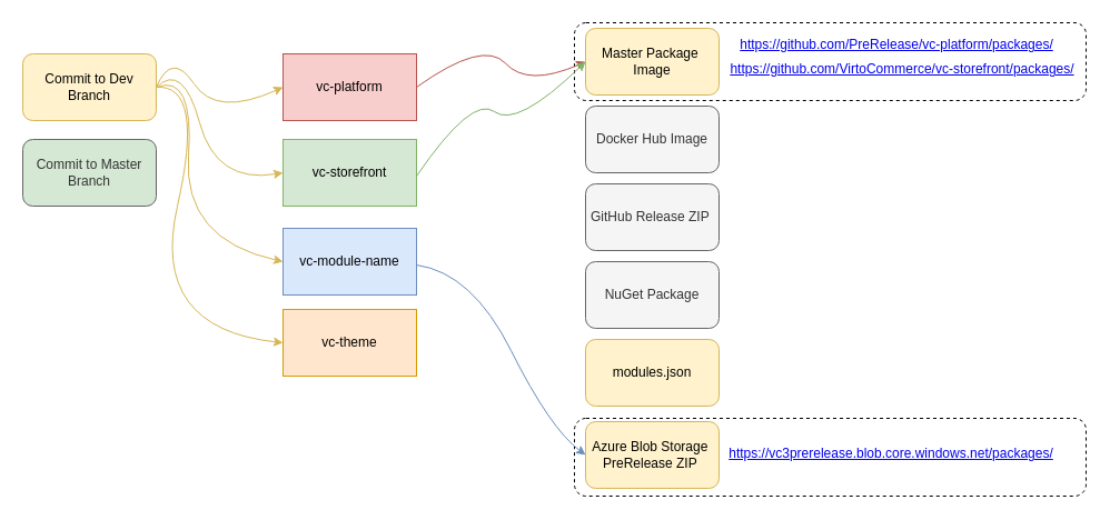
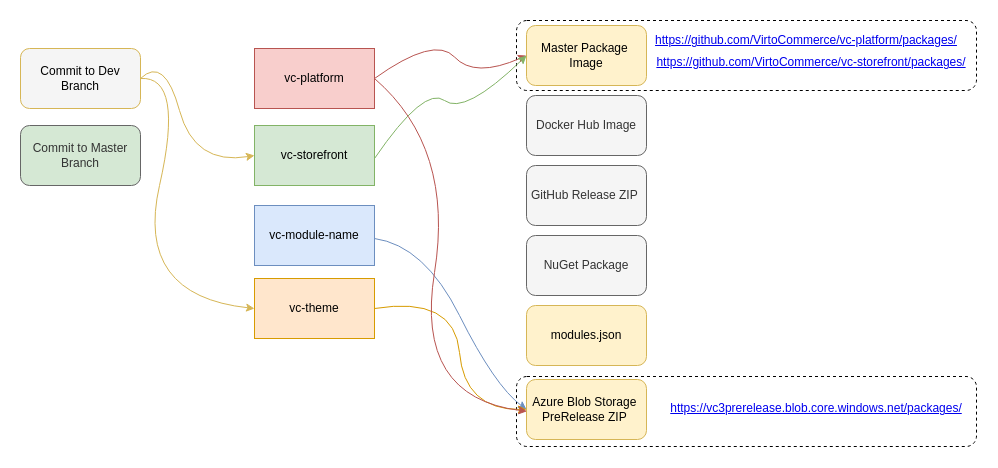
- <mxCell id="24" value="&#10;&#10;&lt;!--StartFragment--&gt;&lt;a href=&quot;https://github.com/VirtoCommerce/vc-platform/packages/&quot; style=&quot;&quot;&gt;https://github.com/PreRelease/vc-platform/packages/&lt;/a&gt;&lt;!--EndFragment--&gt;&#10;&#10;" style="text;html=1;strokeColor=none;fillColor=none;align=center;verticalAlign=middle;whiteSpace=wrap;rounded=0;" parent="1" vertex="1"><mxGeometry x="651" y="30" width="310" height="20" as="geometry" /></mxCell>
+ <mxCell id="24" value="&#10;&#10;&lt;!--StartFragment--&gt;&lt;a href=&quot;https://github.com/VirtoCommerce/vc-platform/packages/&quot; style=&quot;&quot;&gt;https://github.com/VirtoCommerce/vc-platform/packages/&lt;/a&gt;&lt;!--EndFragment--&gt;&#10;&#10;" style="text;html=1;strokeColor=none;fillColor=none;align=center;verticalAlign=middle;whiteSpace=wrap;rounded=0;" parent="1" vertex="1"><mxGeometry x="651" y="30" width="310" height="20" as="geometry" /></mxCell>
- <mxCell id="9" value="Commit to Dev Branch" style="rounded=1;whiteSpace=wrap;html=1;fillColor=#fff2cc;strokeColor=#d6b656;" parent="1" vertex="1"><mxGeometry x="20" y="48" width="120" height="60" as="geometry" /></mxCell>
+ <mxCell id="9" value="Commit to Dev Branch" style="rounded=1;whiteSpace=wrap;html=1;fillColor=#f5f5f5;strokeColor=#d6b656;" parent="1" vertex="1"><mxGeometry x="20" y="48" width="120" height="60" as="geometry" /></mxCell>
- <mxCell id="15" value="" style="curved=1;endArrow=classic;html=1;exitX=1;exitY=0.5;exitDx=0;exitDy=0;entryX=0;entryY=0.5;entryDx=0;entryDy=0;strokeColor=#D6B656;" parent="1" source="9" target="11" edge="1"><mxGeometry width="50" height="50" relative="1" as="geometry"><mxPoint x="444" y="435" as="sourcePoint" /><mxPoint x="494" y="385" as="targetPoint" /><Array as="points"><mxPoint x="154" y="45" /><mxPoint x="194" y="105" /></Array></mxGeometry></mxCell>
- <mxCell id="17" value="" style="curved=1;endArrow=classic;html=1;exitX=1;exitY=0.5;exitDx=0;exitDy=0;entryX=0;entryY=0.5;entryDx=0;entryDy=0;strokeColor=#D6B656;" parent="1" source="9" target="13" edge="1"><mxGeometry width="50" height="50" relative="1" as="geometry"><mxPoint x="124" y="98" as="sourcePoint" /><mxPoint x="274" y="98" as="targetPoint" /><Array as="points"><mxPoint x="174" y="65" /><mxPoint x="164" y="215" /></Array></mxGeometry></mxCell>
+ <mxCell id="27" value="" style="curved=1;endArrow=classic;html=1;exitX=1;exitY=0.5;exitDx=0;exitDy=0;entryX=0.004;entryY=0.53;entryDx=0;entryDy=0;strokeColor=#b85450;fillColor=#f8cecc;entryPerimeter=0;" parent="1" source="11" target="8" edge="1"><mxGeometry width="50" height="50" relative="1" as="geometry"><mxPoint x="264" y="580" as="sourcePoint" /><mxPoint x="416" y="557" as="targetPoint" /><Array as="points"><mxPoint x="454" y="147" /><mxPoint x="414" y="397" /></Array></mxGeometry></mxCell>
+ <mxCell id="22" value="" style="curved=1;endArrow=classic;html=1;exitX=1;exitY=0.5;exitDx=0;exitDy=0;strokeColor=#d79b00;entryX=0;entryY=0.5;entryDx=0;entryDy=0;fillColor=#ffe6cc;" parent="1" source="14" target="8" edge="1"><mxGeometry width="50" height="50" relative="1" as="geometry"><mxPoint x="404" y="328" as="sourcePoint" /><mxPoint x="524" y="335" as="targetPoint" /><Array as="points"><mxPoint x="454" y="295" /><mxPoint x="464" y="409" /></Array></mxGeometry></mxCell>
- <mxCell id="25" value="&lt;a href=&quot;https://vc3prerelease.blob.core.windows.net/packages/&quot;&gt;https://vc3prerelease.blob.core.windows.net/packages/&lt;/a&gt;" style="text;html=1;strokeColor=none;fillColor=none;align=center;verticalAlign=middle;whiteSpace=wrap;rounded=0;" parent="1" vertex="1"><mxGeometry x="651" y="401" width="300" height="14" as="geometry" /></mxCell>
+ <mxCell id="25" value="&lt;a href=&quot;https://vc3prerelease.blob.core.windows.net/packages/&quot;&gt;https://vc3prerelease.blob.core.windows.net/packages/&lt;/a&gt;" style="text;html=1;strokeColor=none;fillColor=none;align=center;verticalAlign=middle;whiteSpace=wrap;rounded=0;" parent="1" vertex="1"><mxGeometry x="666" y="401" width="300" height="14" as="geometry" /></mxCell>
